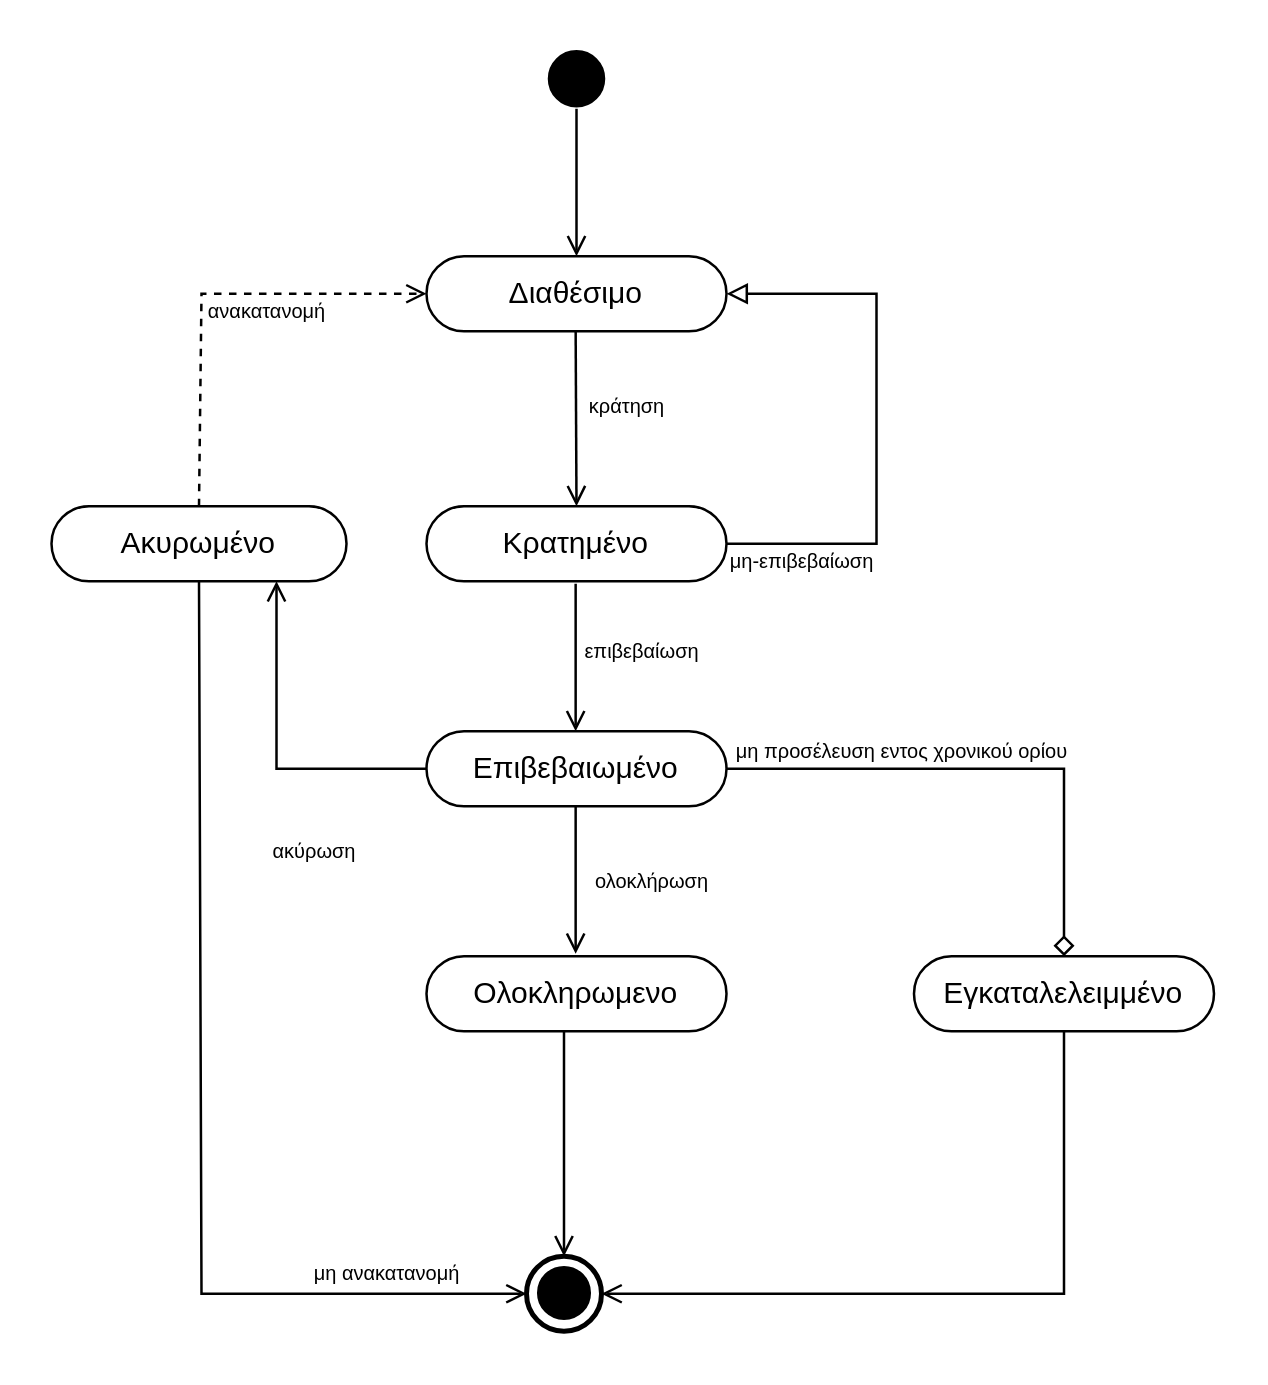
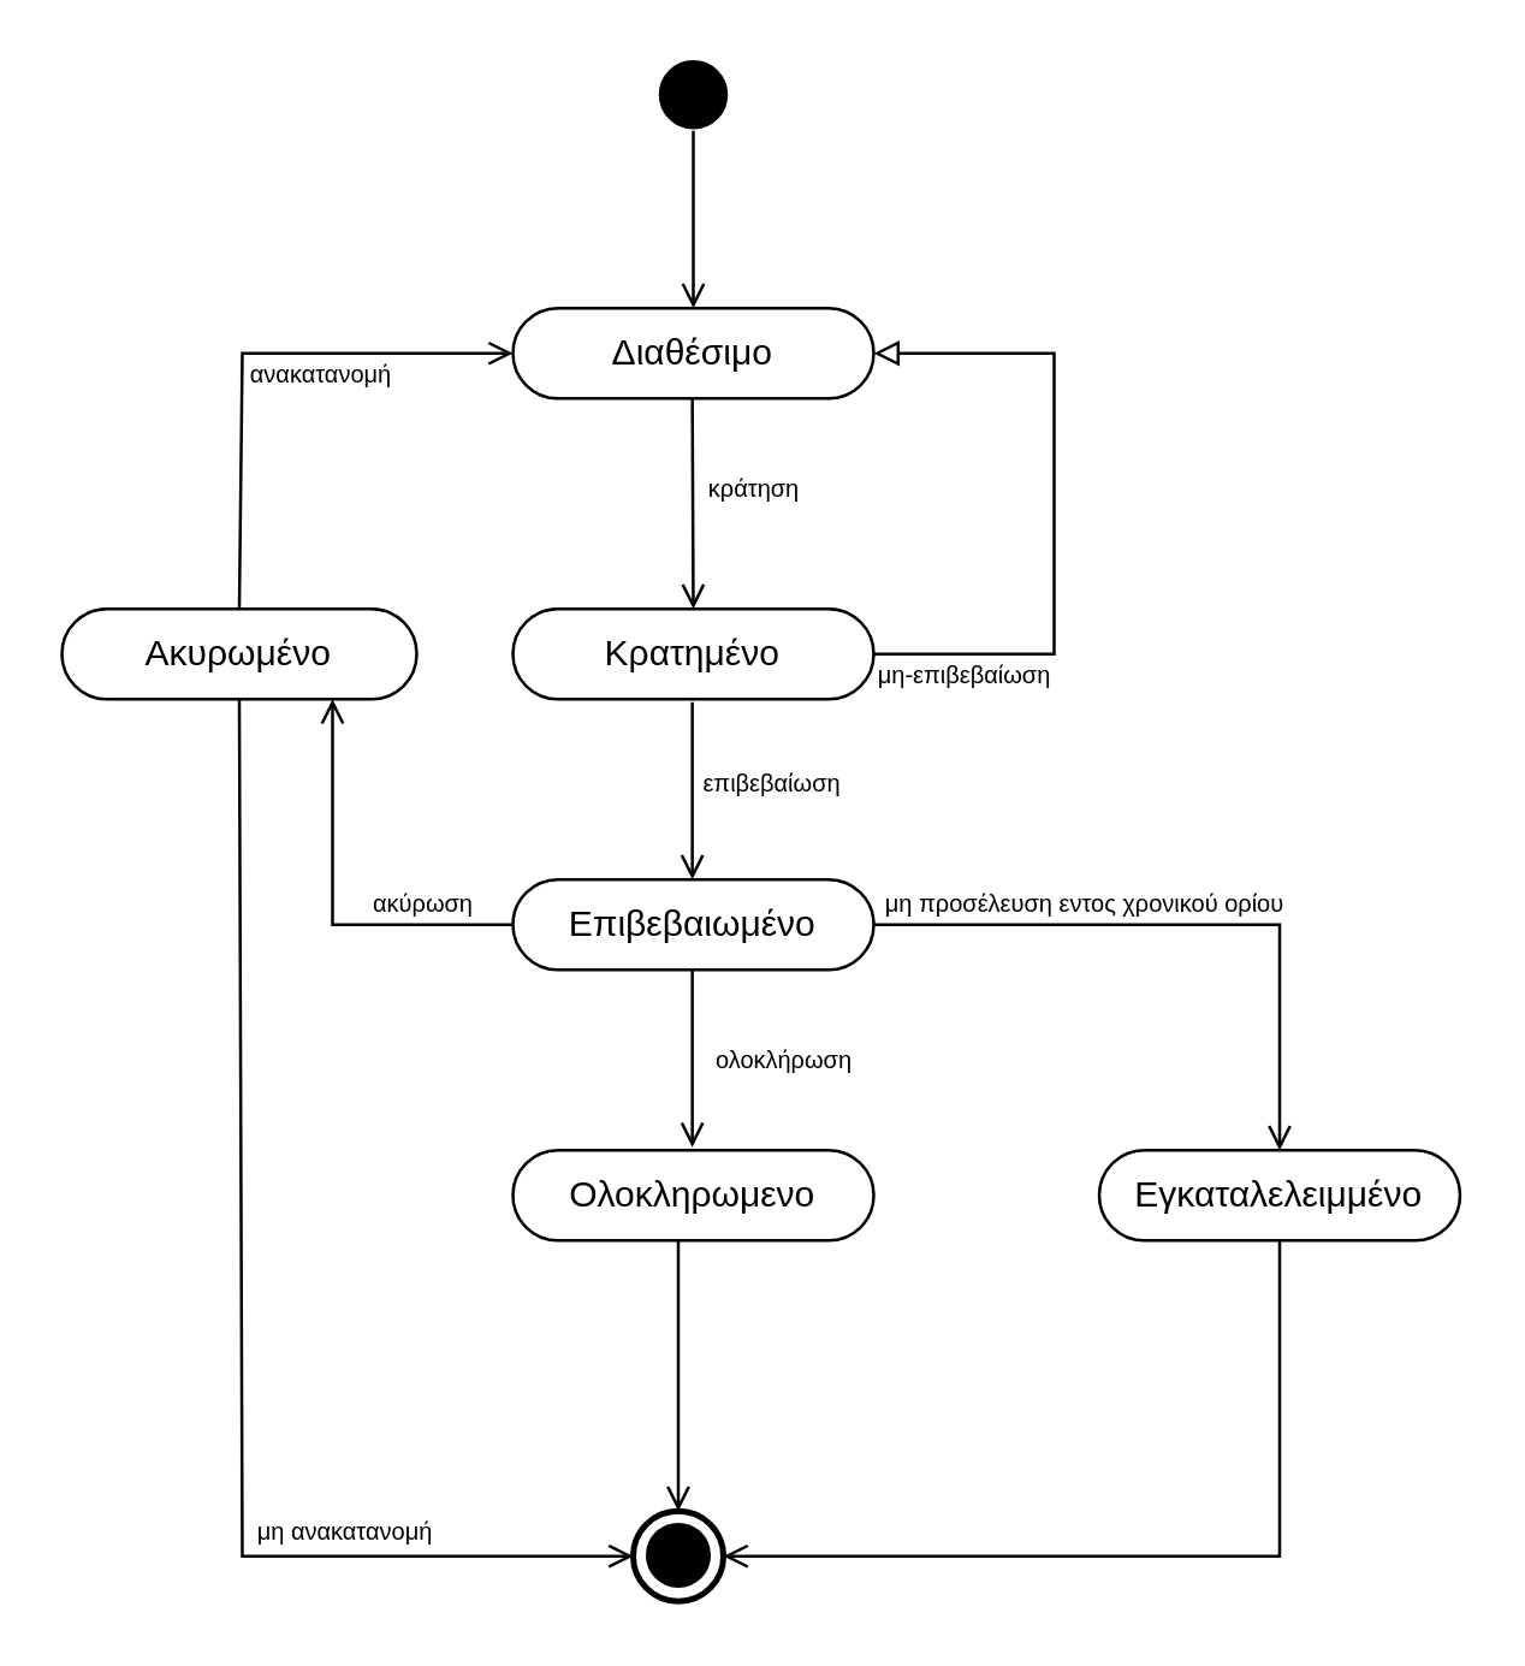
- <mxCell id="10" value="" style="endArrow=open;html=1;rounded=0;endFill=0;exitX=0.5;exitY=0.5;exitDx=0;exitDy=-15;exitPerimeter=0;entryX=0;entryY=0.5;entryDx=0;entryDy=0;entryPerimeter=0;dashed=1;" edge="1" parent="1" source="8" target="6"><mxGeometry width="50" height="50" relative="1" as="geometry"><mxPoint x="102" y="152" as="sourcePoint" /><mxPoint x="170" y="132" as="targetPoint" /><Array as="points"><mxPoint x="80" y="117" /><mxPoint x="122" y="117" /><mxPoint x="150" y="117" /></Array></mxGeometry></mxCell>
+ <mxCell id="10" value="" style="endArrow=open;html=1;rounded=0;endFill=0;exitX=0.5;exitY=0.5;exitDx=0;exitDy=-15;exitPerimeter=0;entryX=0;entryY=0.5;entryDx=0;entryDy=0;entryPerimeter=0;" edge="1" parent="1" source="8" target="6"><mxGeometry width="50" height="50" relative="1" as="geometry"><mxPoint x="102" y="152" as="sourcePoint" /><mxPoint x="170" y="132" as="targetPoint" /><Array as="points"><mxPoint x="80" y="117" /><mxPoint x="122" y="117" /><mxPoint x="150" y="117" /></Array></mxGeometry></mxCell>
- <mxCell id="9" value="ακύρωση" style="text;html=1;align=center;verticalAlign=middle;resizable=0;points=[];autosize=1;strokeColor=none;fillColor=none;fontSize=8;" vertex="1" parent="1"><mxGeometry x="95" y="330" width="60" height="20" as="geometry" /></mxCell>
+ <mxCell id="9" value="ακύρωση" style="text;html=1;align=center;verticalAlign=middle;resizable=0;points=[];autosize=1;strokeColor=none;fillColor=none;fontSize=8;" vertex="1" parent="1"><mxGeometry x="110" y="290" width="60" height="20" as="geometry" /></mxCell>
- <mxCell id="20" value="" style="endArrow=diamond;html=1;rounded=0;endFill=0;exitX=1;exitY=0.5;exitDx=0;exitDy=0;exitPerimeter=0;entryX=0.5;entryY=0.5;entryDx=0;entryDy=-15;entryPerimeter=0;" edge="1" parent="1" source="12" target="19"><mxGeometry width="50" height="50" relative="1" as="geometry"><mxPoint x="320" y="312" as="sourcePoint" /><mxPoint x="320" y="371" as="targetPoint" /><Array as="points"><mxPoint x="425" y="307" /></Array></mxGeometry></mxCell>
+ <mxCell id="20" value="" style="endArrow=open;html=1;rounded=0;endFill=0;exitX=1;exitY=0.5;exitDx=0;exitDy=0;exitPerimeter=0;entryX=0.5;entryY=0.5;entryDx=0;entryDy=-15;entryPerimeter=0;" edge="1" parent="1" source="12" target="19"><mxGeometry width="50" height="50" relative="1" as="geometry"><mxPoint x="320" y="312" as="sourcePoint" /><mxPoint x="320" y="371" as="targetPoint" /><Array as="points"><mxPoint x="425" y="307" /></Array></mxGeometry></mxCell>
- <mxCell id="29" value="μη ανακατανομή" style="text;html=1;align=center;verticalAlign=middle;resizable=0;points=[];autosize=1;strokeColor=none;fillColor=none;fontSize=8;" vertex="1" parent="1"><mxGeometry x="114" y="499" width="80" height="20" as="geometry" /></mxCell>
+ <mxCell id="29" value="μη ανακατανομή" style="text;html=1;align=center;verticalAlign=middle;resizable=0;points=[];autosize=1;strokeColor=none;fillColor=none;fontSize=8;" vertex="1" parent="1"><mxGeometry x="74" y="499" width="80" height="20" as="geometry" /></mxCell>
